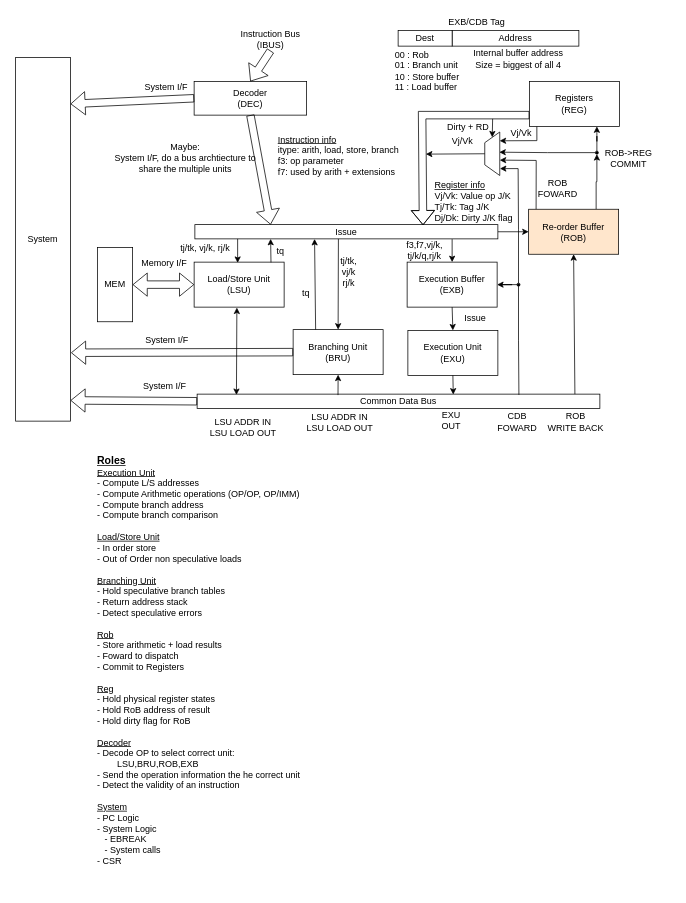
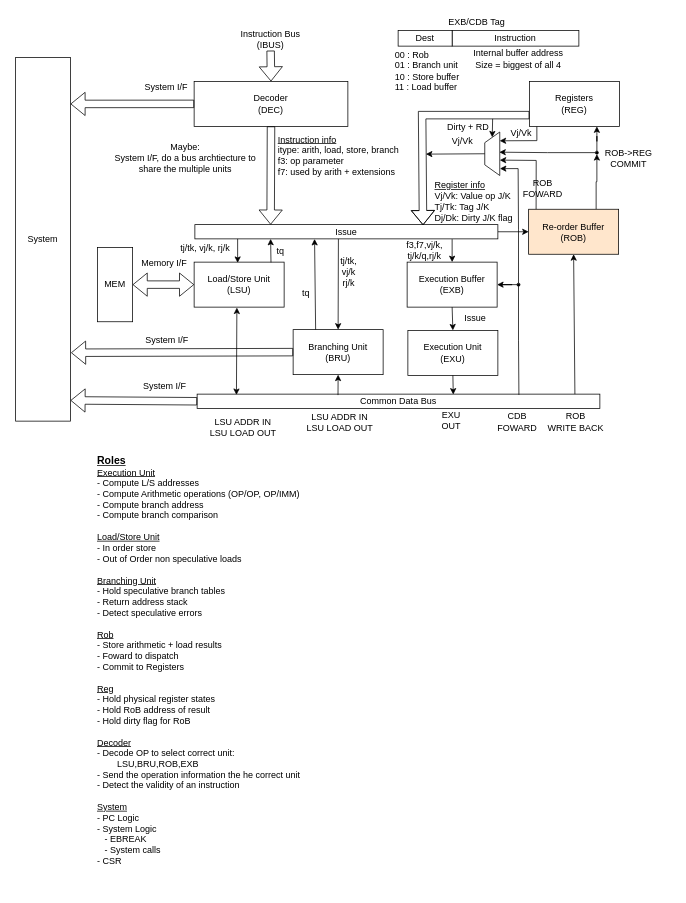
- <mxCell id="46" value="Address" style="rounded=0;whiteSpace=wrap;html=1;" parent="1" vertex="1"><mxGeometry x="602" y="40" width="169" height="21" as="geometry" /></mxCell>
+ <mxCell id="46" value="Instruction" style="rounded=0;whiteSpace=wrap;html=1;" parent="1" vertex="1"><mxGeometry x="602" y="40" width="169" height="21" as="geometry" /></mxCell>
- <mxCell id="2" value="Decoder&lt;div&gt;(DEC)&lt;/div&gt;" style="rounded=0;whiteSpace=wrap;html=1;" parent="1" vertex="1"><mxGeometry x="258" y="108" width="150" height="45" as="geometry" /></mxCell>
+ <mxCell id="2" value="Decoder&lt;div&gt;(DEC)&lt;/div&gt;" style="rounded=0;whiteSpace=wrap;html=1;" parent="1" vertex="1"><mxGeometry x="258" y="108" width="205" height="60" as="geometry" /></mxCell>
- <mxCell id="25" value="ROB&lt;div&gt;FOWARD&lt;/div&gt;" style="text;html=1;align=center;verticalAlign=middle;whiteSpace=wrap;rounded=0;" parent="1" vertex="1"><mxGeometry x="713" y="236" width="60" height="30" as="geometry" /></mxCell>
+ <mxCell id="25" value="ROB&lt;div&gt;FOWARD&lt;/div&gt;" style="text;html=1;align=center;verticalAlign=middle;whiteSpace=wrap;rounded=0;" parent="1" vertex="1"><mxGeometry x="693" y="236" width="60" height="30" as="geometry" /></mxCell>
